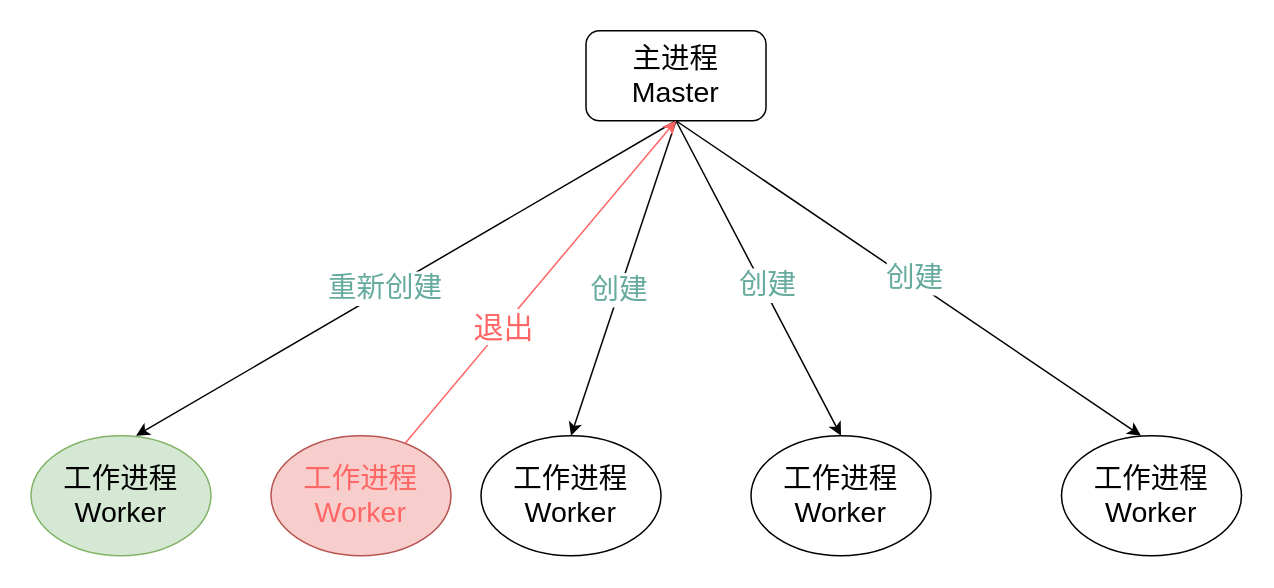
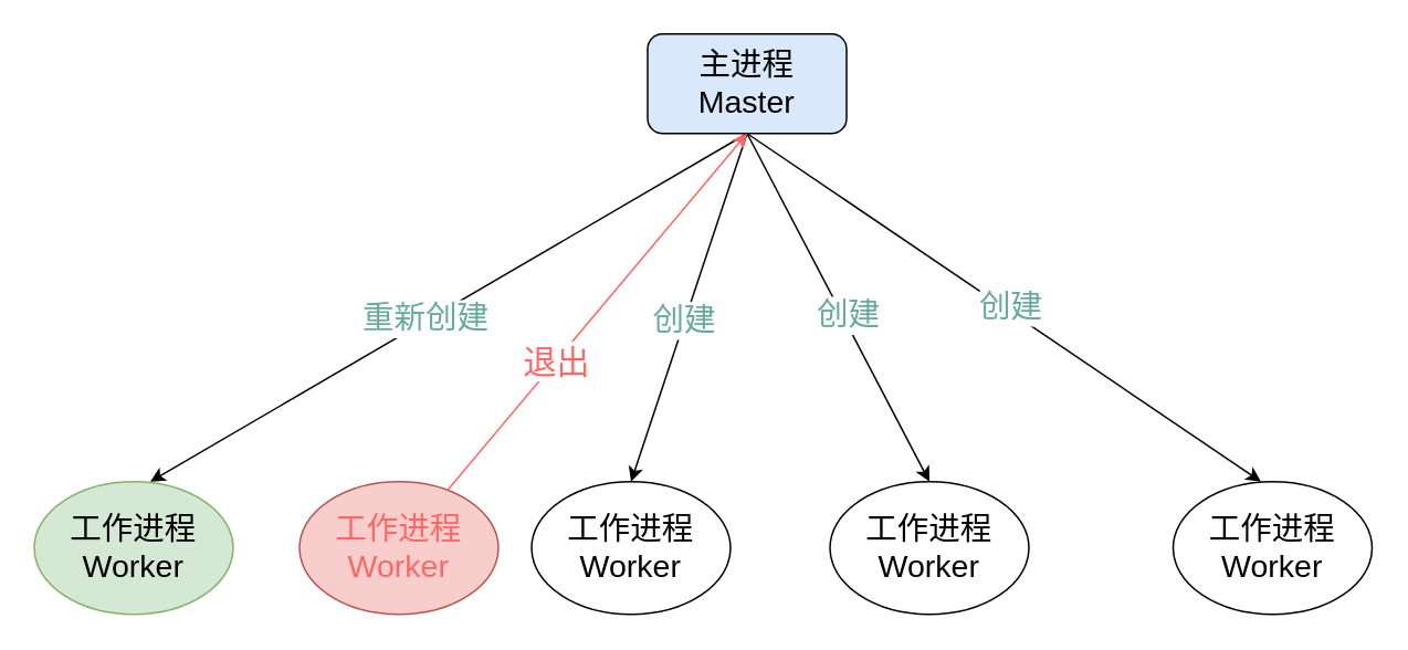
- <mxCell id="2" value="主进程 Master" style="rounded=1;whiteSpace=wrap;html=1;fontSize=19;" parent="1" vertex="1"><mxGeometry x="390" y="20" width="120" height="60" as="geometry" /></mxCell>
+ <mxCell id="2" value="主进程 Master" style="rounded=1;whiteSpace=wrap;html=1;fontSize=19;fillColor=#dae8fc;" parent="1" vertex="1"><mxGeometry x="390" y="20" width="120" height="60" as="geometry" /></mxCell>
